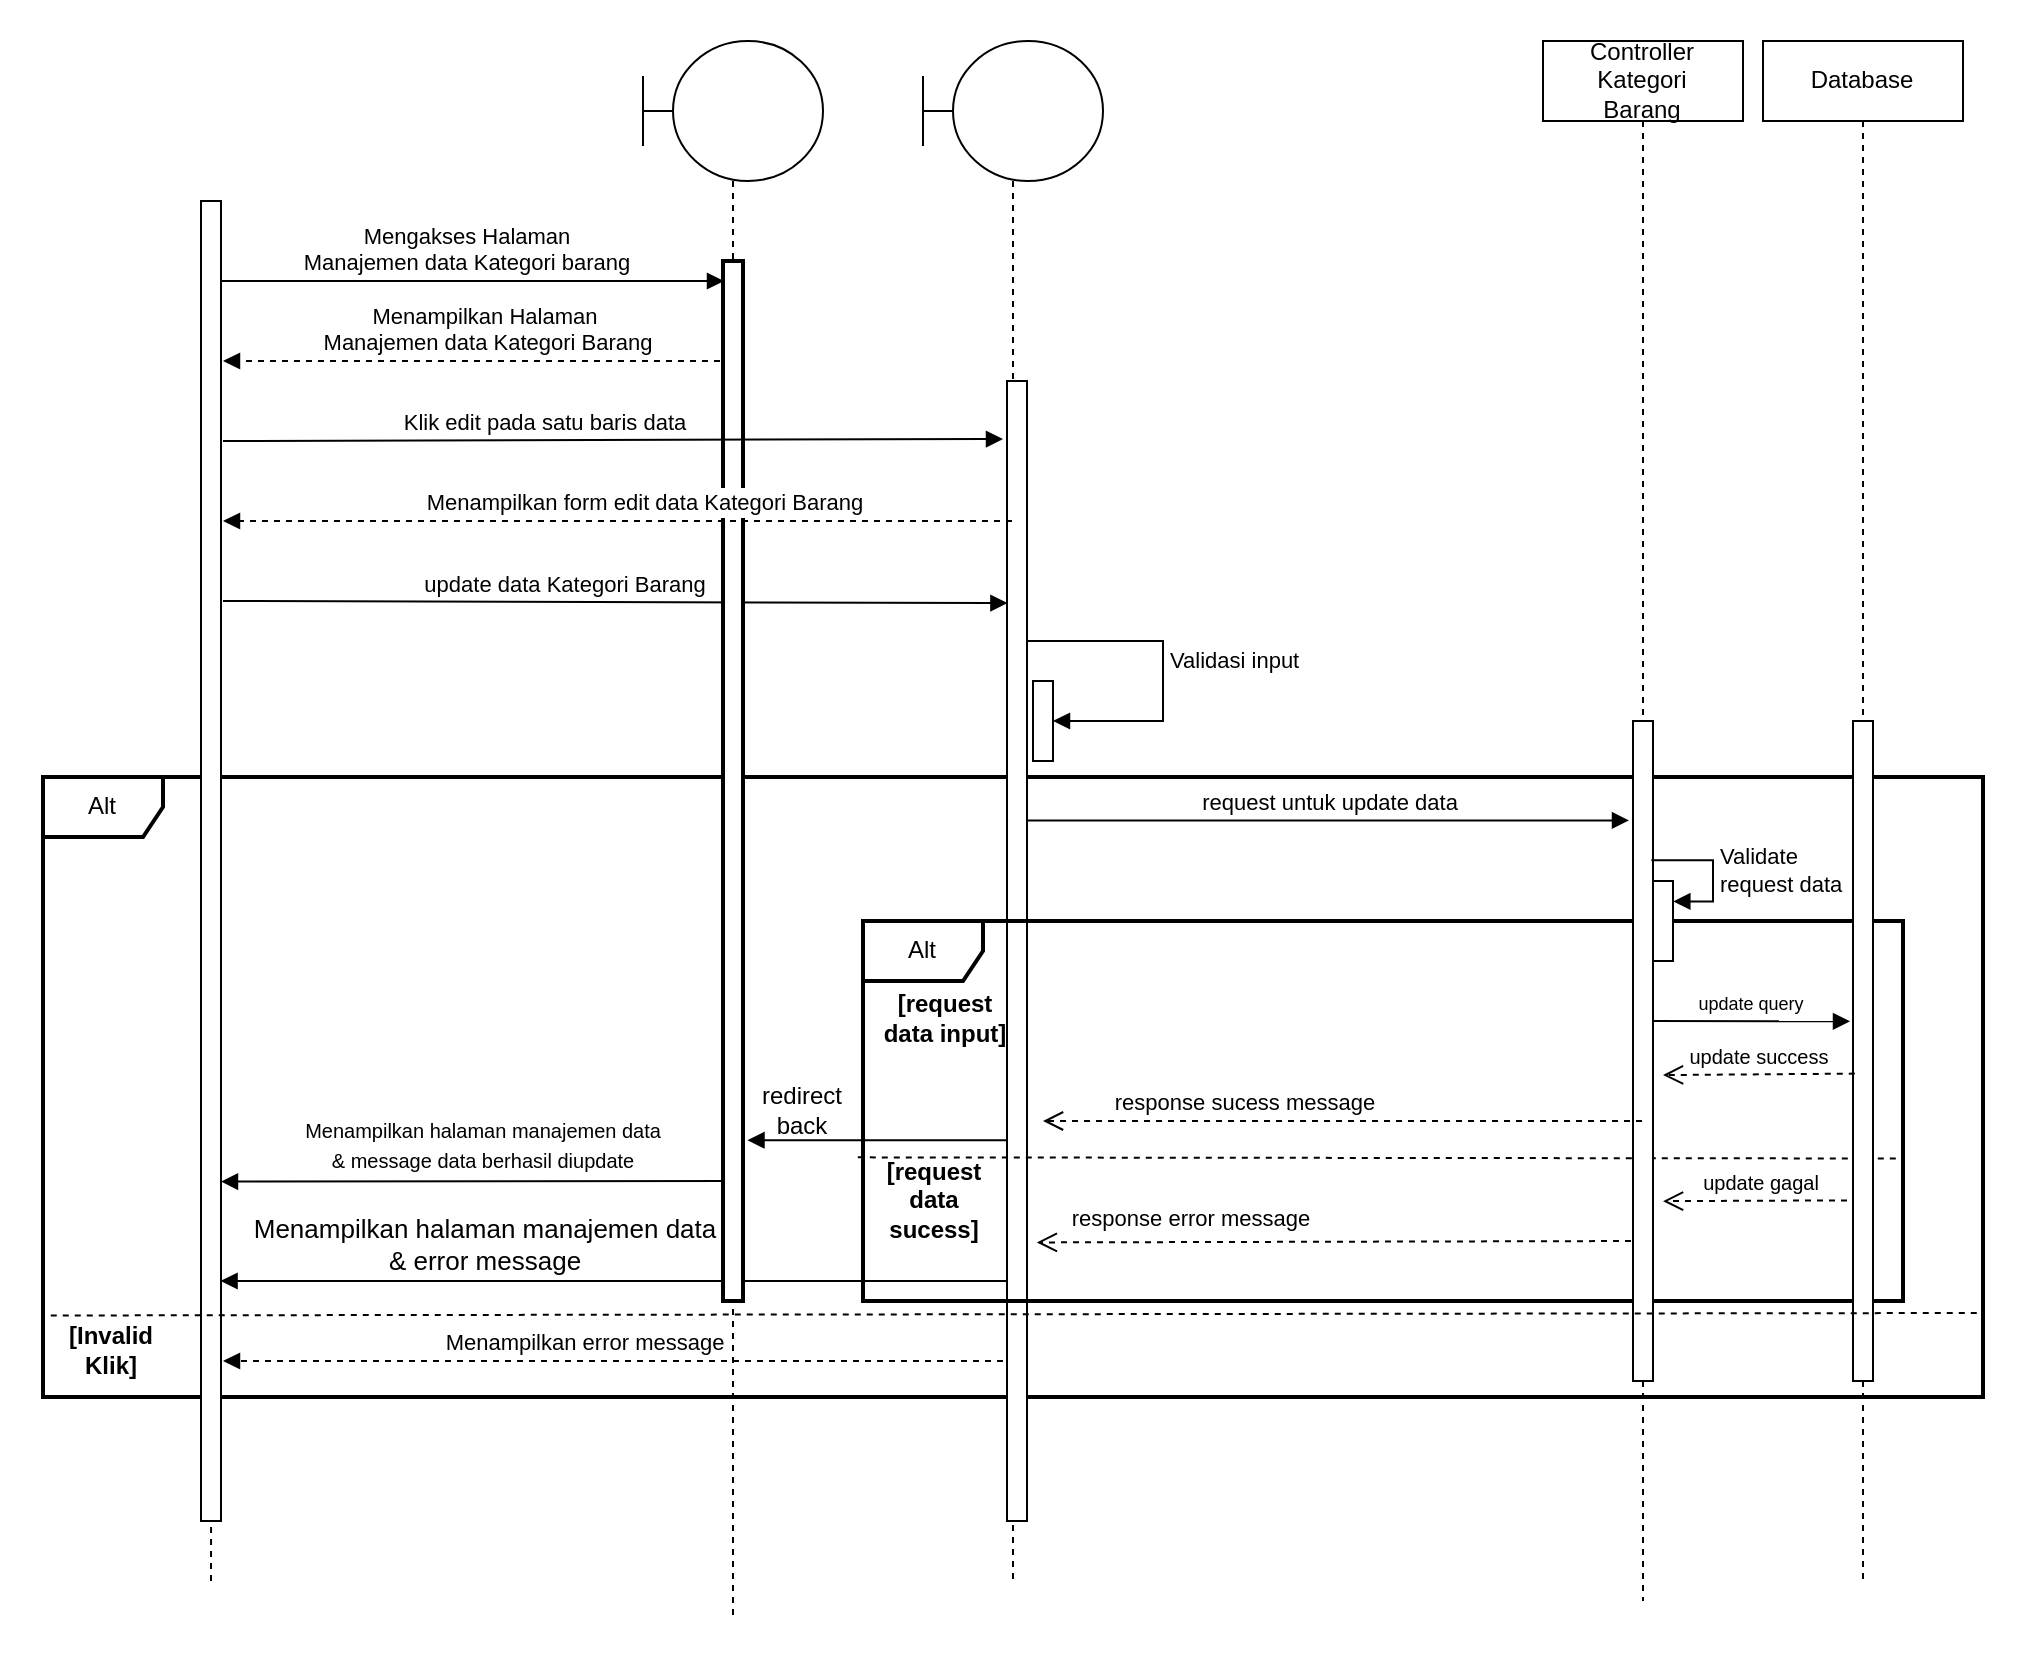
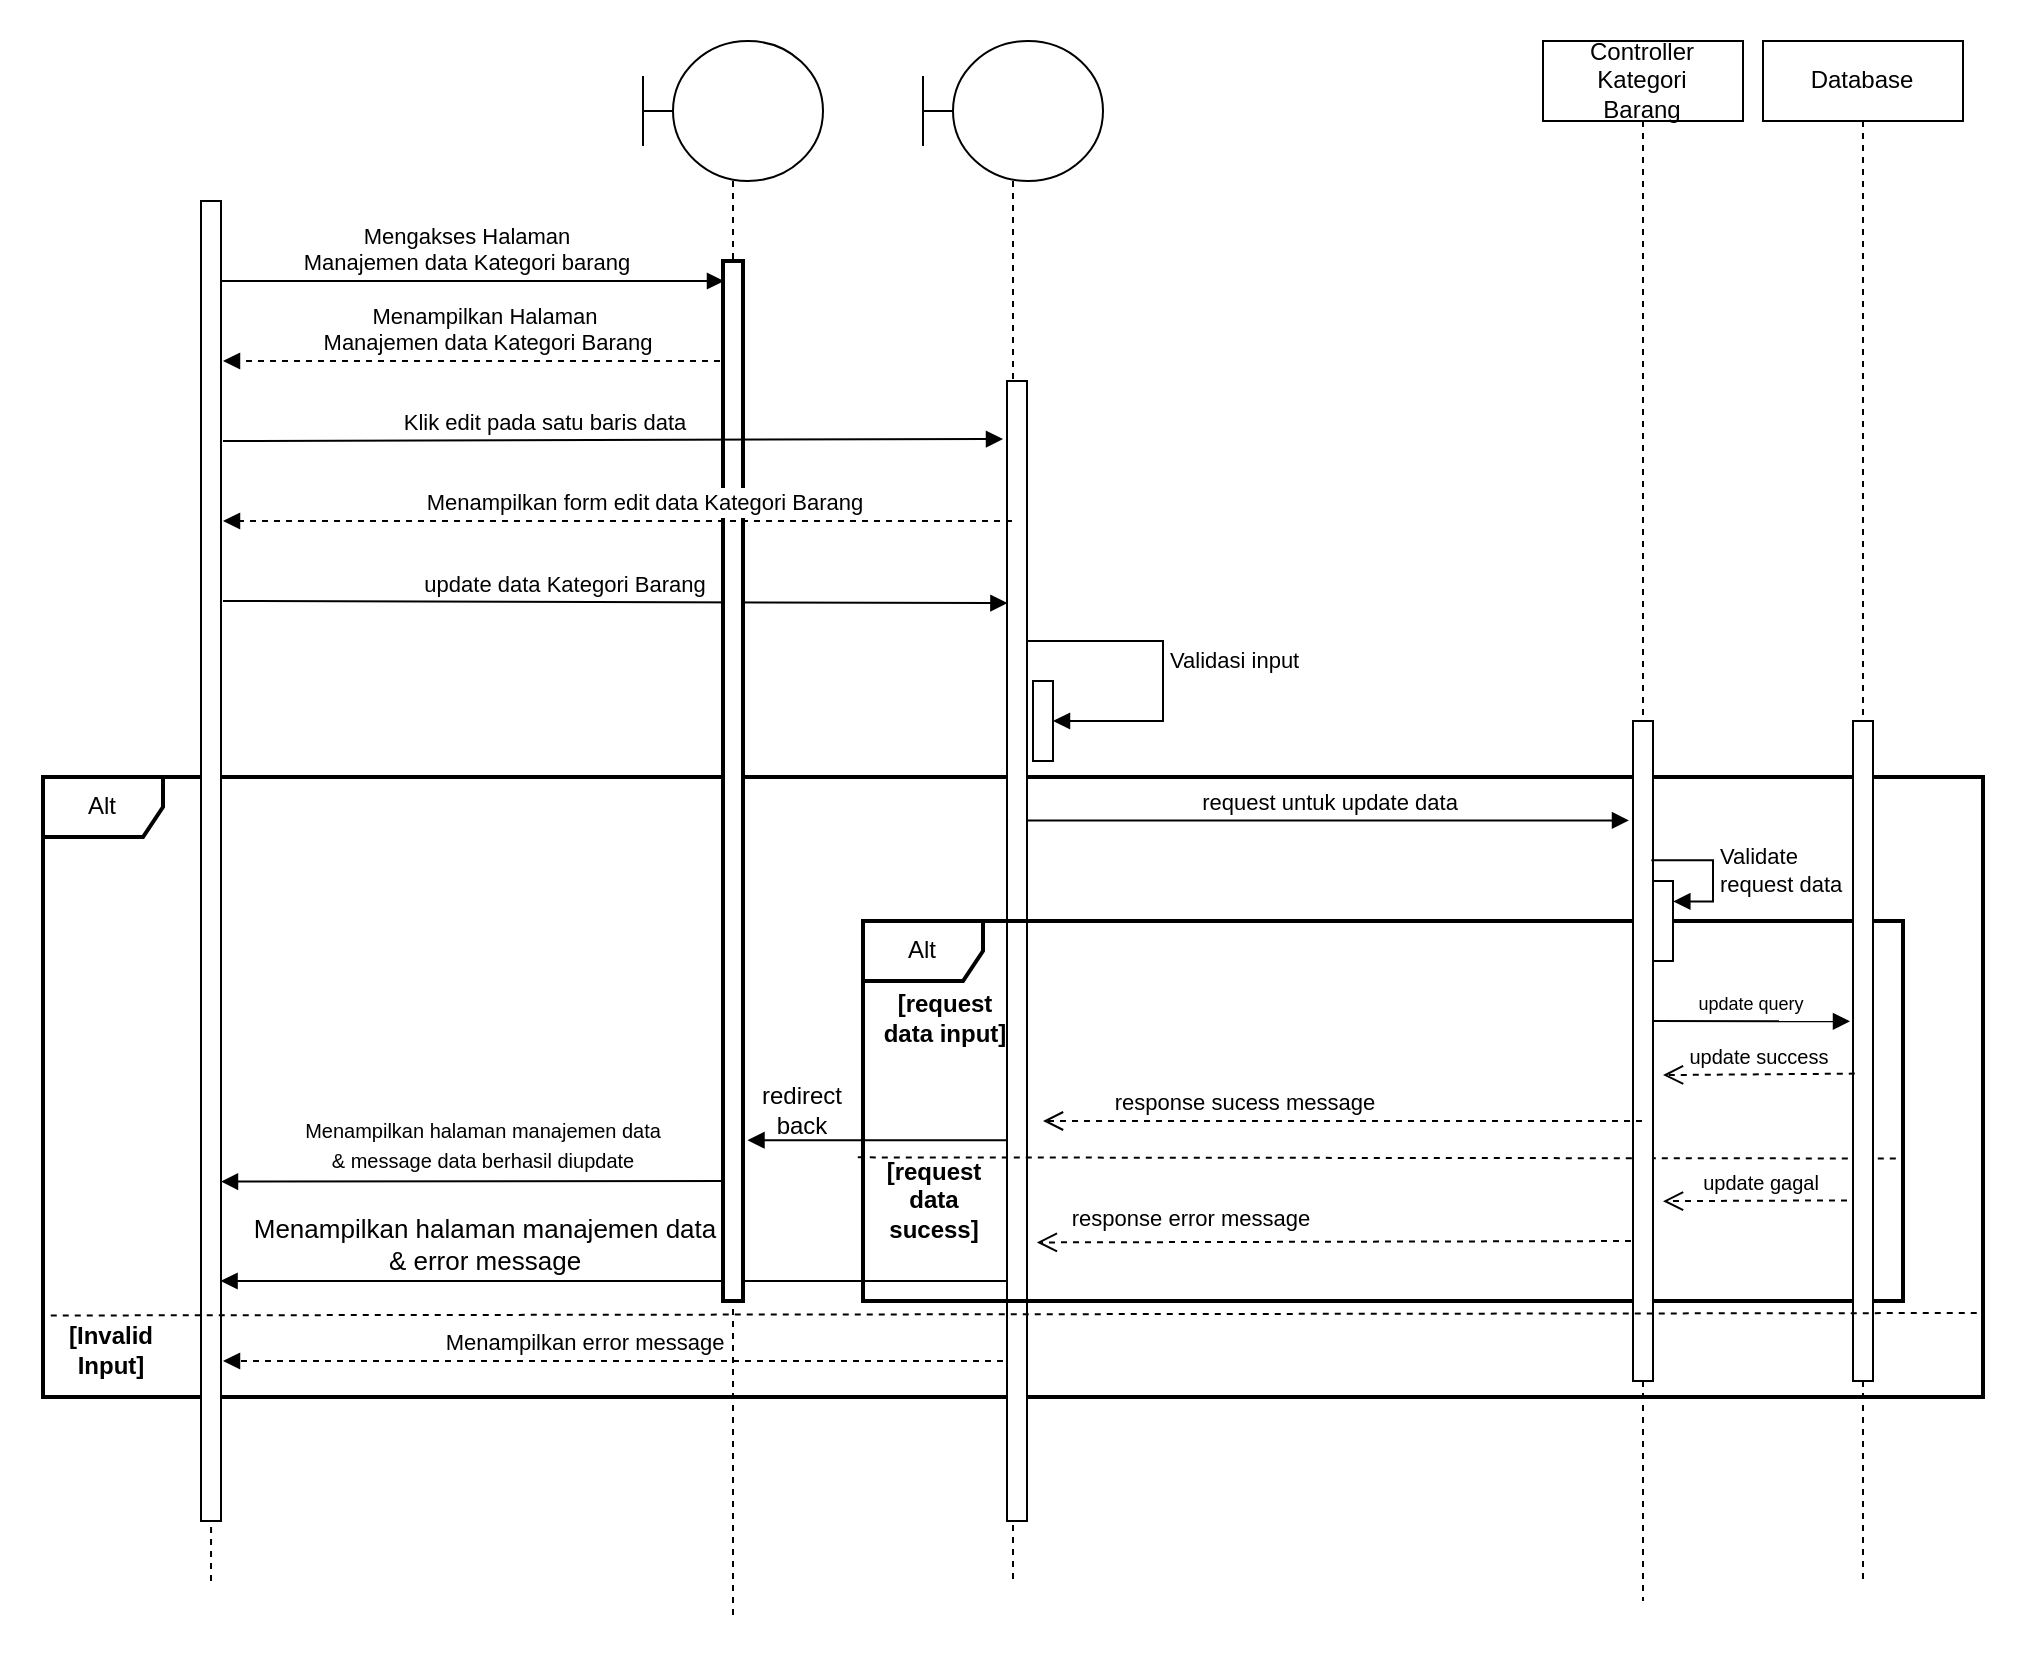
- <mxCell id="11" value="&lt;b&gt;[Invalid Klik]&lt;/b&gt;" style="text;html=1;strokeColor=none;fillColor=none;align=center;verticalAlign=middle;whiteSpace=wrap;rounded=0;" parent="1" vertex="1"><mxGeometry x="20" y="660" width="71" height="30" as="geometry" /></mxCell>
+ <mxCell id="11" value="&lt;b&gt;[Invalid Input]&lt;/b&gt;" style="text;html=1;strokeColor=none;fillColor=none;align=center;verticalAlign=middle;whiteSpace=wrap;rounded=0;" parent="1" vertex="1"><mxGeometry x="20" y="660" width="71" height="30" as="geometry" /></mxCell>
